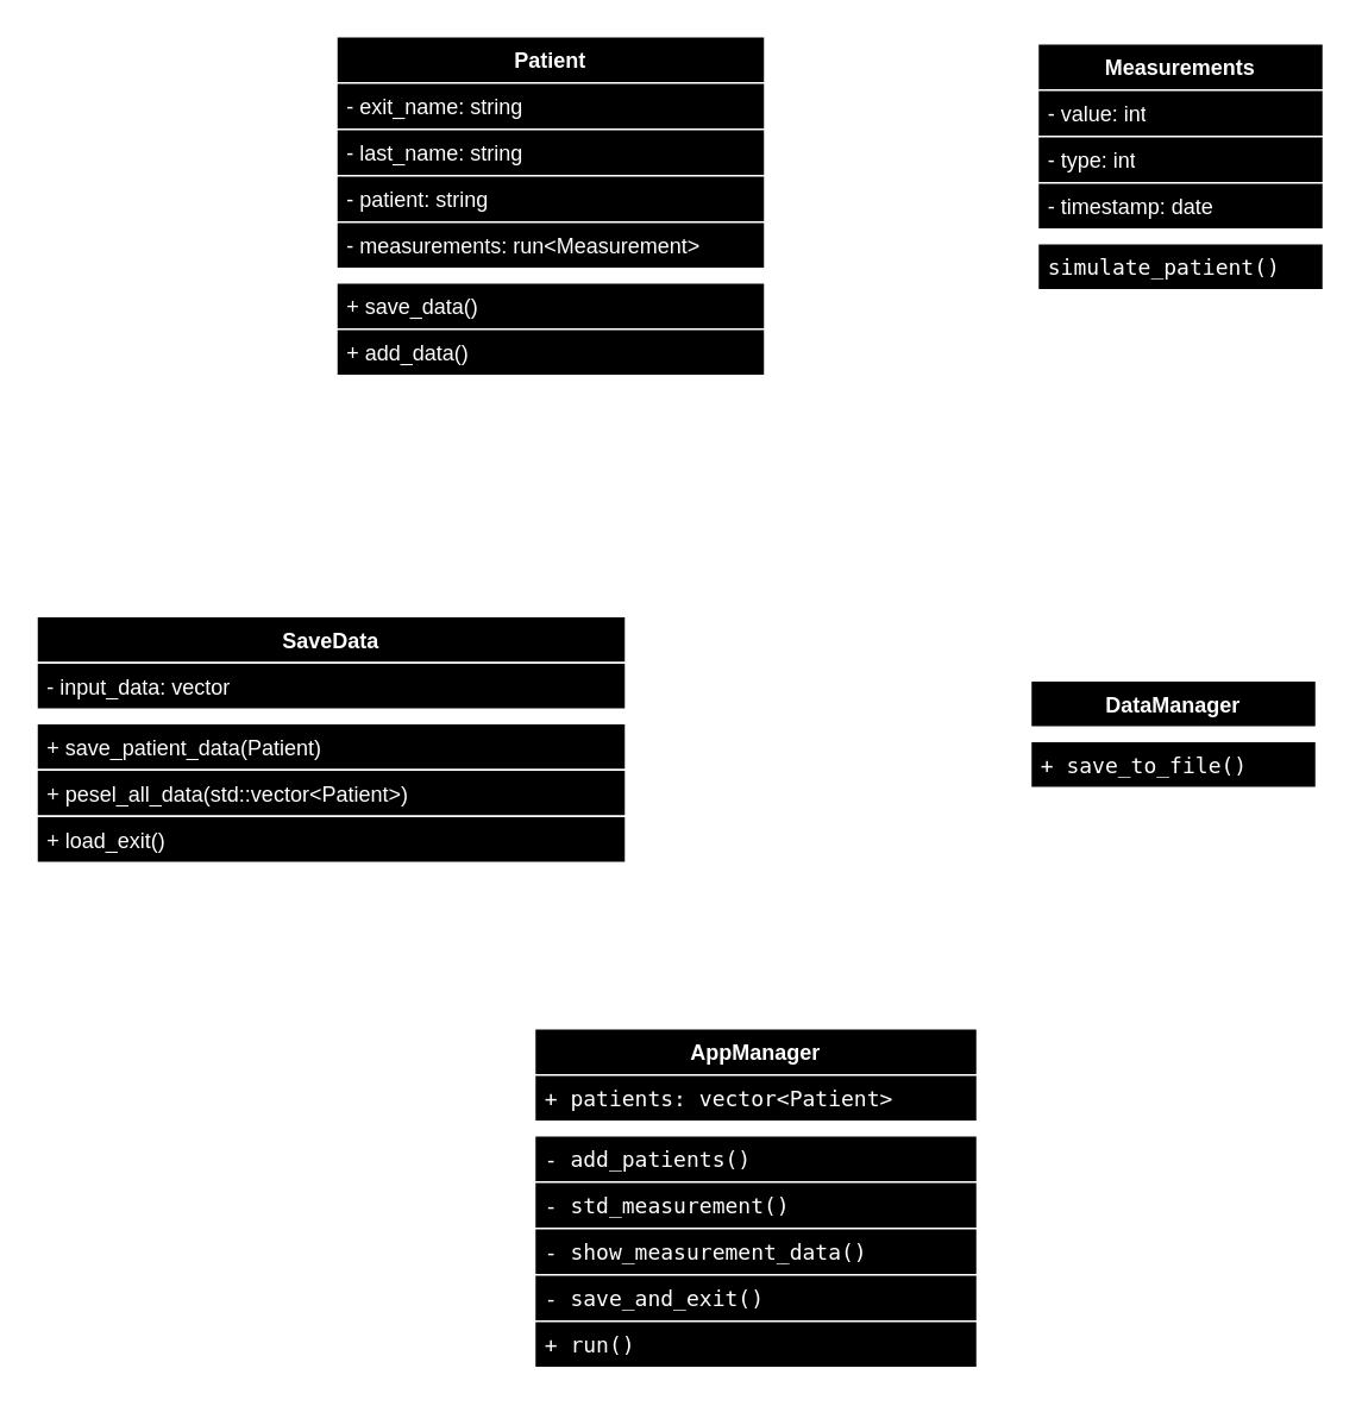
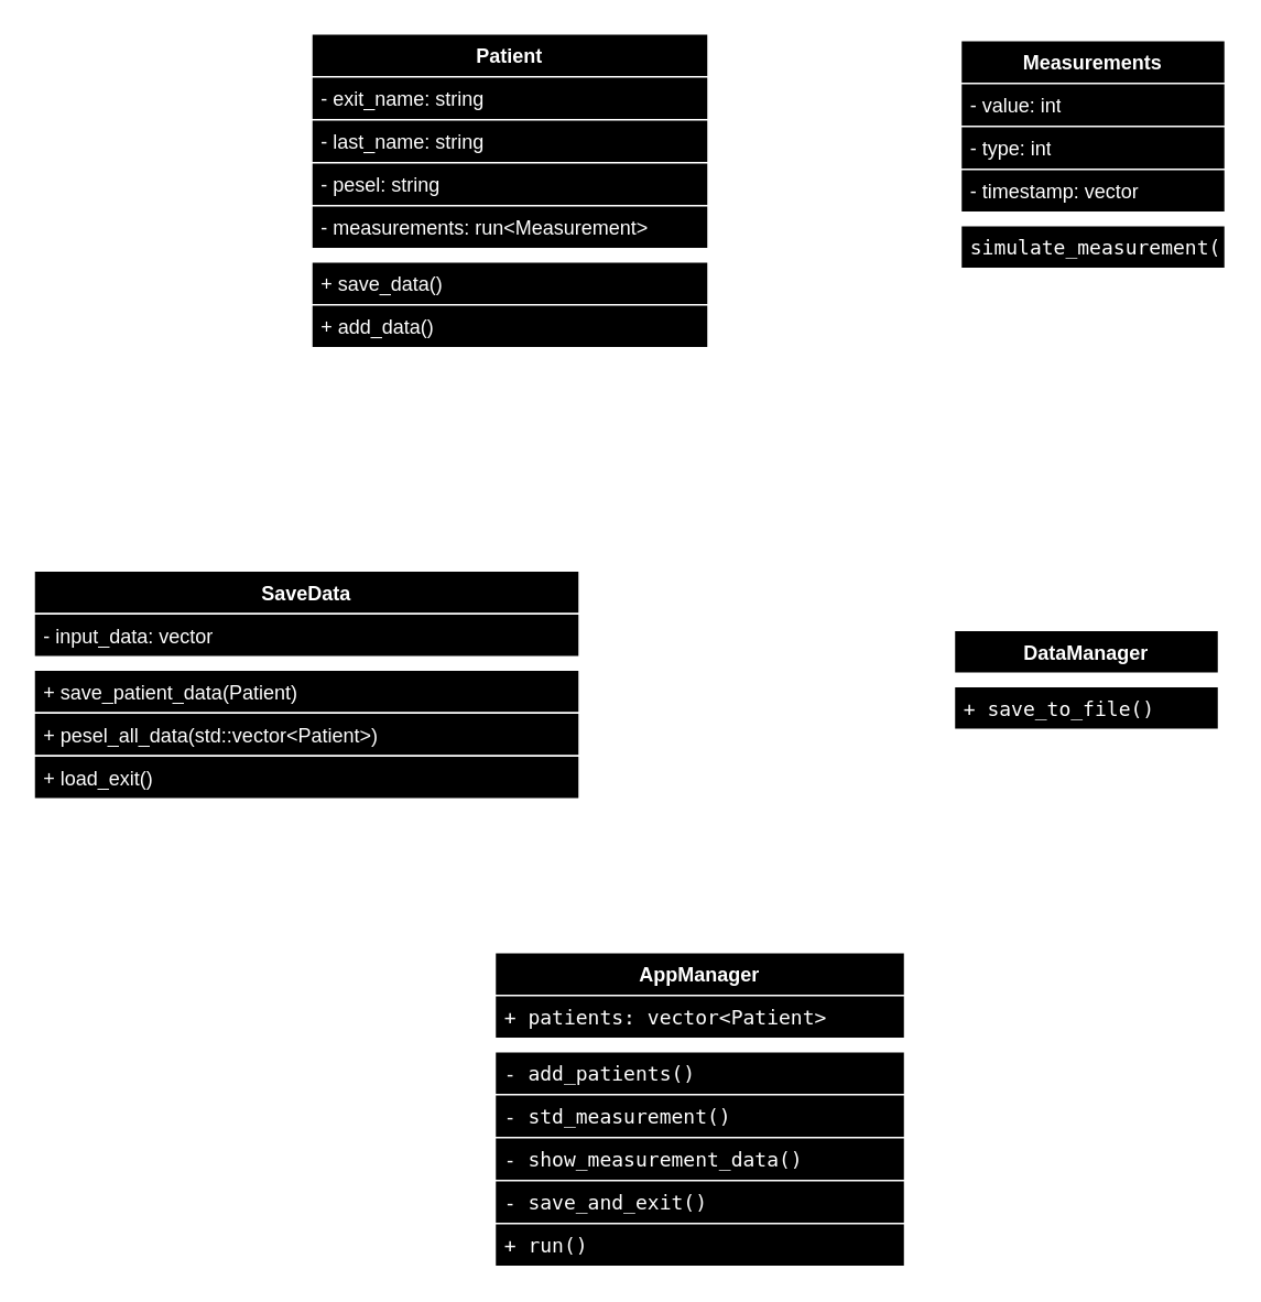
- <mxCell id="5" value="&lt;div&gt;- patient: string&lt;/div&gt;" style="text;strokeColor=light-dark(#FFFFFF,#FFFFFF);fillColor=light-dark(#000000,#000000);align=left;verticalAlign=top;spacingLeft=4;spacingRight=4;overflow=hidden;rotatable=0;points=[[0,0.5],[1,0.5]];portConstraint=eastwest;whiteSpace=wrap;html=1;fontColor=light-dark(#FFFFFF,#FFFFFF);" vertex="1" parent="2"><mxGeometry y="78" width="240" height="26" as="geometry" /></mxCell>
+ <mxCell id="5" value="&lt;div&gt;- pesel: string&lt;/div&gt;" style="text;strokeColor=light-dark(#FFFFFF,#FFFFFF);fillColor=light-dark(#000000,#000000);align=left;verticalAlign=top;spacingLeft=4;spacingRight=4;overflow=hidden;rotatable=0;points=[[0,0.5],[1,0.5]];portConstraint=eastwest;whiteSpace=wrap;html=1;fontColor=light-dark(#FFFFFF,#FFFFFF);" vertex="1" parent="2"><mxGeometry y="78" width="240" height="26" as="geometry" /></mxCell>
- <mxCell id="13" value="- timestamp: date" style="text;strokeColor=light-dark(#FFFFFF,#FFFFFF);fillColor=light-dark(#000000,#000000);align=left;verticalAlign=top;spacingLeft=4;spacingRight=4;overflow=hidden;rotatable=0;points=[[0,0.5],[1,0.5]];portConstraint=eastwest;whiteSpace=wrap;html=1;fontColor=light-dark(#FFFFFF,#FFFFFF);" vertex="1" parent="10"><mxGeometry y="78" width="160" height="26" as="geometry" /></mxCell>
+ <mxCell id="13" value="- timestamp: vector" style="text;strokeColor=light-dark(#FFFFFF,#FFFFFF);fillColor=light-dark(#000000,#000000);align=left;verticalAlign=top;spacingLeft=4;spacingRight=4;overflow=hidden;rotatable=0;points=[[0,0.5],[1,0.5]];portConstraint=eastwest;whiteSpace=wrap;html=1;fontColor=light-dark(#FFFFFF,#FFFFFF);" vertex="1" parent="10"><mxGeometry y="78" width="160" height="26" as="geometry" /></mxCell>
- <mxCell id="15" value="&lt;code data-end=&quot;813&quot; data-start=&quot;789&quot;&gt;simulate_patient()&lt;/code&gt;" style="text;strokeColor=light-dark(#FFFFFF,#FFFFFF);fillColor=light-dark(#000000,#000000);align=left;verticalAlign=top;spacingLeft=4;spacingRight=4;overflow=hidden;rotatable=0;points=[[0,0.5],[1,0.5]];portConstraint=eastwest;whiteSpace=wrap;html=1;fontColor=light-dark(#FFFFFF,#FFFFFF);" vertex="1" parent="10"><mxGeometry y="112" width="160" height="26" as="geometry" /></mxCell>
+ <mxCell id="15" value="&lt;code data-end=&quot;813&quot; data-start=&quot;789&quot;&gt;simulate_measurement()&lt;/code&gt;" style="text;strokeColor=light-dark(#FFFFFF,#FFFFFF);fillColor=light-dark(#000000,#000000);align=left;verticalAlign=top;spacingLeft=4;spacingRight=4;overflow=hidden;rotatable=0;points=[[0,0.5],[1,0.5]];portConstraint=eastwest;whiteSpace=wrap;html=1;fontColor=light-dark(#FFFFFF,#FFFFFF);" vertex="1" parent="10"><mxGeometry y="112" width="160" height="26" as="geometry" /></mxCell>
